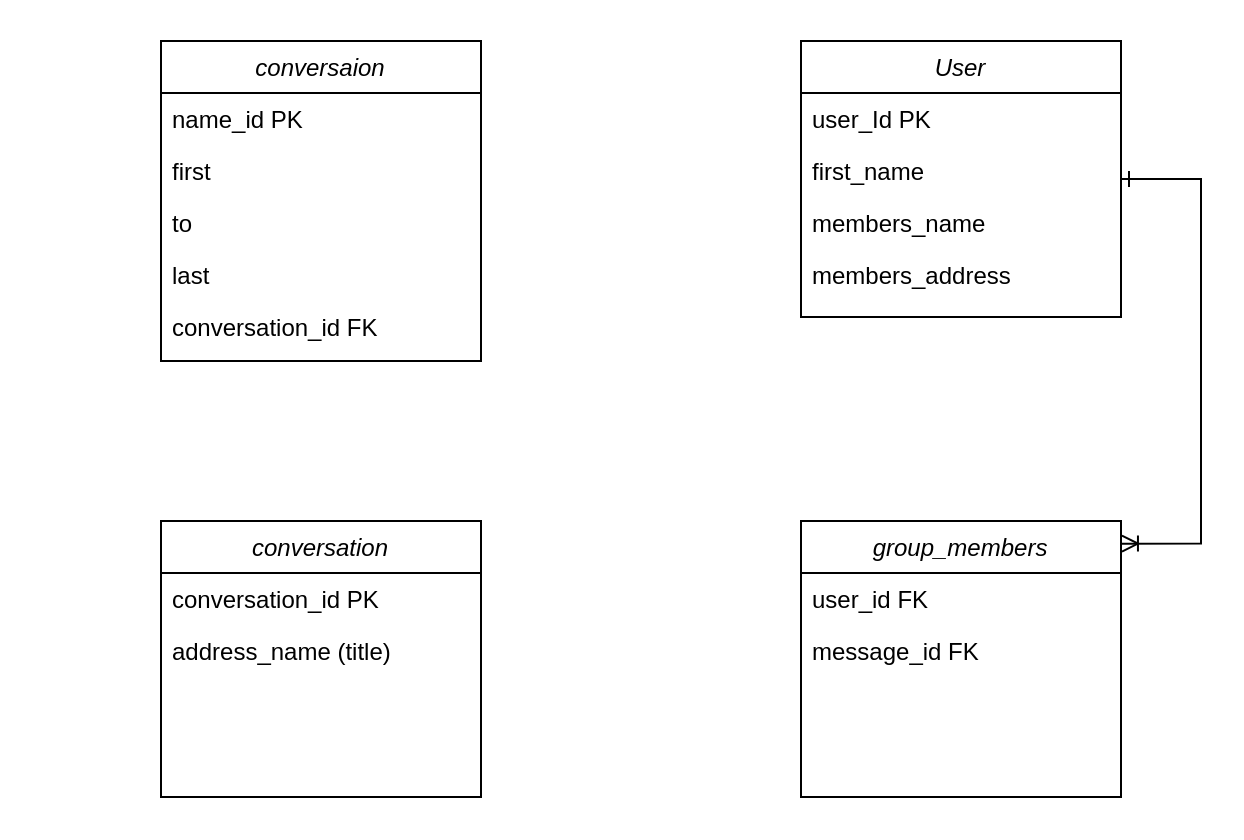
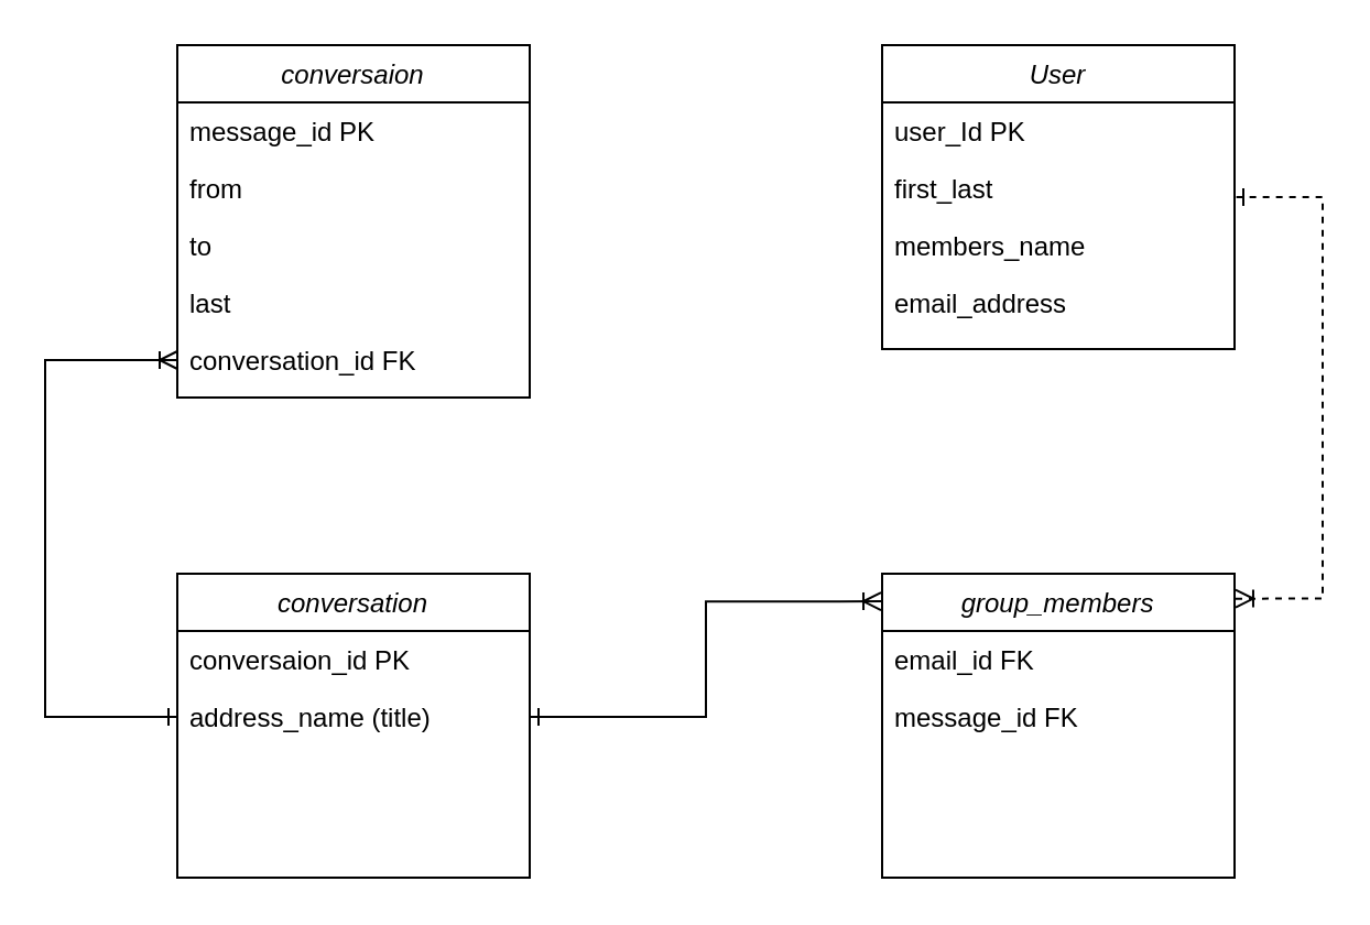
- <mxCell id="15" value="name_id PK&#10;" style="text;align=left;verticalAlign=top;spacingLeft=4;spacingRight=4;overflow=hidden;rotatable=0;points=[[0,0.5],[1,0.5]];portConstraint=eastwest;" vertex="1" parent="14"><mxGeometry y="26" width="160" height="26" as="geometry" /></mxCell>
+ <mxCell id="15" value="message_id PK&#10;" style="text;align=left;verticalAlign=top;spacingLeft=4;spacingRight=4;overflow=hidden;rotatable=0;points=[[0,0.5],[1,0.5]];portConstraint=eastwest;" vertex="1" parent="14"><mxGeometry y="26" width="160" height="26" as="geometry" /></mxCell>
- <mxCell id="16" value="first" style="text;align=left;verticalAlign=top;spacingLeft=4;spacingRight=4;overflow=hidden;rotatable=0;points=[[0,0.5],[1,0.5]];portConstraint=eastwest;" vertex="1" parent="14"><mxGeometry y="52" width="160" height="26" as="geometry" /></mxCell>
+ <mxCell id="16" value="from" style="text;align=left;verticalAlign=top;spacingLeft=4;spacingRight=4;overflow=hidden;rotatable=0;points=[[0,0.5],[1,0.5]];portConstraint=eastwest;" vertex="1" parent="14"><mxGeometry y="52" width="160" height="26" as="geometry" /></mxCell>
- <mxCell id="5" value="first_name" style="text;align=left;verticalAlign=top;spacingLeft=4;spacingRight=4;overflow=hidden;rotatable=0;points=[[0,0.5],[1,0.5]];portConstraint=eastwest;" vertex="1" parent="3"><mxGeometry y="52" width="160" height="26" as="geometry" /></mxCell>
+ <mxCell id="5" value="first_last" style="text;align=left;verticalAlign=top;spacingLeft=4;spacingRight=4;overflow=hidden;rotatable=0;points=[[0,0.5],[1,0.5]];portConstraint=eastwest;" vertex="1" parent="3"><mxGeometry y="52" width="160" height="26" as="geometry" /></mxCell>
- <mxCell id="7" value="members_address" style="text;align=left;verticalAlign=top;spacingLeft=4;spacingRight=4;overflow=hidden;rotatable=0;points=[[0,0.5],[1,0.5]];portConstraint=eastwest;rounded=0;shadow=0;html=0;" vertex="1" parent="3"><mxGeometry y="104" width="160" height="26" as="geometry" /></mxCell>
+ <mxCell id="7" value="email_address" style="text;align=left;verticalAlign=top;spacingLeft=4;spacingRight=4;overflow=hidden;rotatable=0;points=[[0,0.5],[1,0.5]];portConstraint=eastwest;rounded=0;shadow=0;html=0;" vertex="1" parent="3"><mxGeometry y="104" width="160" height="26" as="geometry" /></mxCell>
- <mxCell id="2" style="edgeStyle=orthogonalEdgeStyle;rounded=0;orthogonalLoop=1;jettySize=auto;html=1;fontSize=14;startArrow=ERoneToMany;startFill=0;endArrow=ERone;endFill=0;exitX=1.003;exitY=0.082;exitDx=0;exitDy=0;exitPerimeter=0;" edge="1" parent="1" source="8" target="3"><mxGeometry relative="1" as="geometry"><Array as="points"><mxPoint x="600" y="271" /><mxPoint x="600" y="89" /></Array></mxGeometry></mxCell>
+ <mxCell id="2" style="edgeStyle=orthogonalEdgeStyle;rounded=0;orthogonalLoop=1;jettySize=auto;html=1;fontSize=14;startArrow=ERoneToMany;startFill=0;endArrow=ERone;endFill=0;exitX=1.003;exitY=0.082;exitDx=0;exitDy=0;exitPerimeter=0;dashed=1;" edge="1" parent="1" source="8" target="3"><mxGeometry relative="1" as="geometry"><Array as="points"><mxPoint x="600" y="271" /><mxPoint x="600" y="89" /></Array></mxGeometry></mxCell>
+ <mxCell id="21" style="edgeStyle=orthogonalEdgeStyle;rounded=0;orthogonalLoop=1;jettySize=auto;html=1;fontSize=14;startArrow=ERoneToMany;startFill=0;endArrow=ERone;endFill=0;exitX=0;exitY=0.5;exitDx=0;exitDy=0;" edge="1" parent="1" source="19" target="13"><mxGeometry relative="1" as="geometry"><Array as="points"><mxPoint x="20" y="163" /><mxPoint x="20" y="325" /></Array></mxGeometry></mxCell>
+ <mxCell id="20" style="edgeStyle=orthogonalEdgeStyle;rounded=0;orthogonalLoop=1;jettySize=auto;html=1;fontSize=14;startArrow=ERoneToMany;startFill=0;endArrow=ERone;endFill=0;exitX=-0.003;exitY=0.091;exitDx=0;exitDy=0;exitPerimeter=0;" edge="1" parent="1" source="8" target="13"><mxGeometry relative="1" as="geometry" /></mxCell>
- <mxCell id="12" value="conversation_id PK" style="text;align=left;verticalAlign=top;spacingLeft=4;spacingRight=4;overflow=hidden;rotatable=0;points=[[0,0.5],[1,0.5]];portConstraint=eastwest;" vertex="1" parent="11"><mxGeometry y="26" width="160" height="26" as="geometry" /></mxCell>
+ <mxCell id="12" value="conversaion_id PK" style="text;align=left;verticalAlign=top;spacingLeft=4;spacingRight=4;overflow=hidden;rotatable=0;points=[[0,0.5],[1,0.5]];portConstraint=eastwest;" vertex="1" parent="11"><mxGeometry y="26" width="160" height="26" as="geometry" /></mxCell>
- <mxCell id="9" value="user_id FK" style="text;align=left;verticalAlign=top;spacingLeft=4;spacingRight=4;overflow=hidden;rotatable=0;points=[[0,0.5],[1,0.5]];portConstraint=eastwest;" vertex="1" parent="8"><mxGeometry y="26" width="160" height="26" as="geometry" /></mxCell>
+ <mxCell id="9" value="email_id FK" style="text;align=left;verticalAlign=top;spacingLeft=4;spacingRight=4;overflow=hidden;rotatable=0;points=[[0,0.5],[1,0.5]];portConstraint=eastwest;" vertex="1" parent="8"><mxGeometry y="26" width="160" height="26" as="geometry" /></mxCell>
